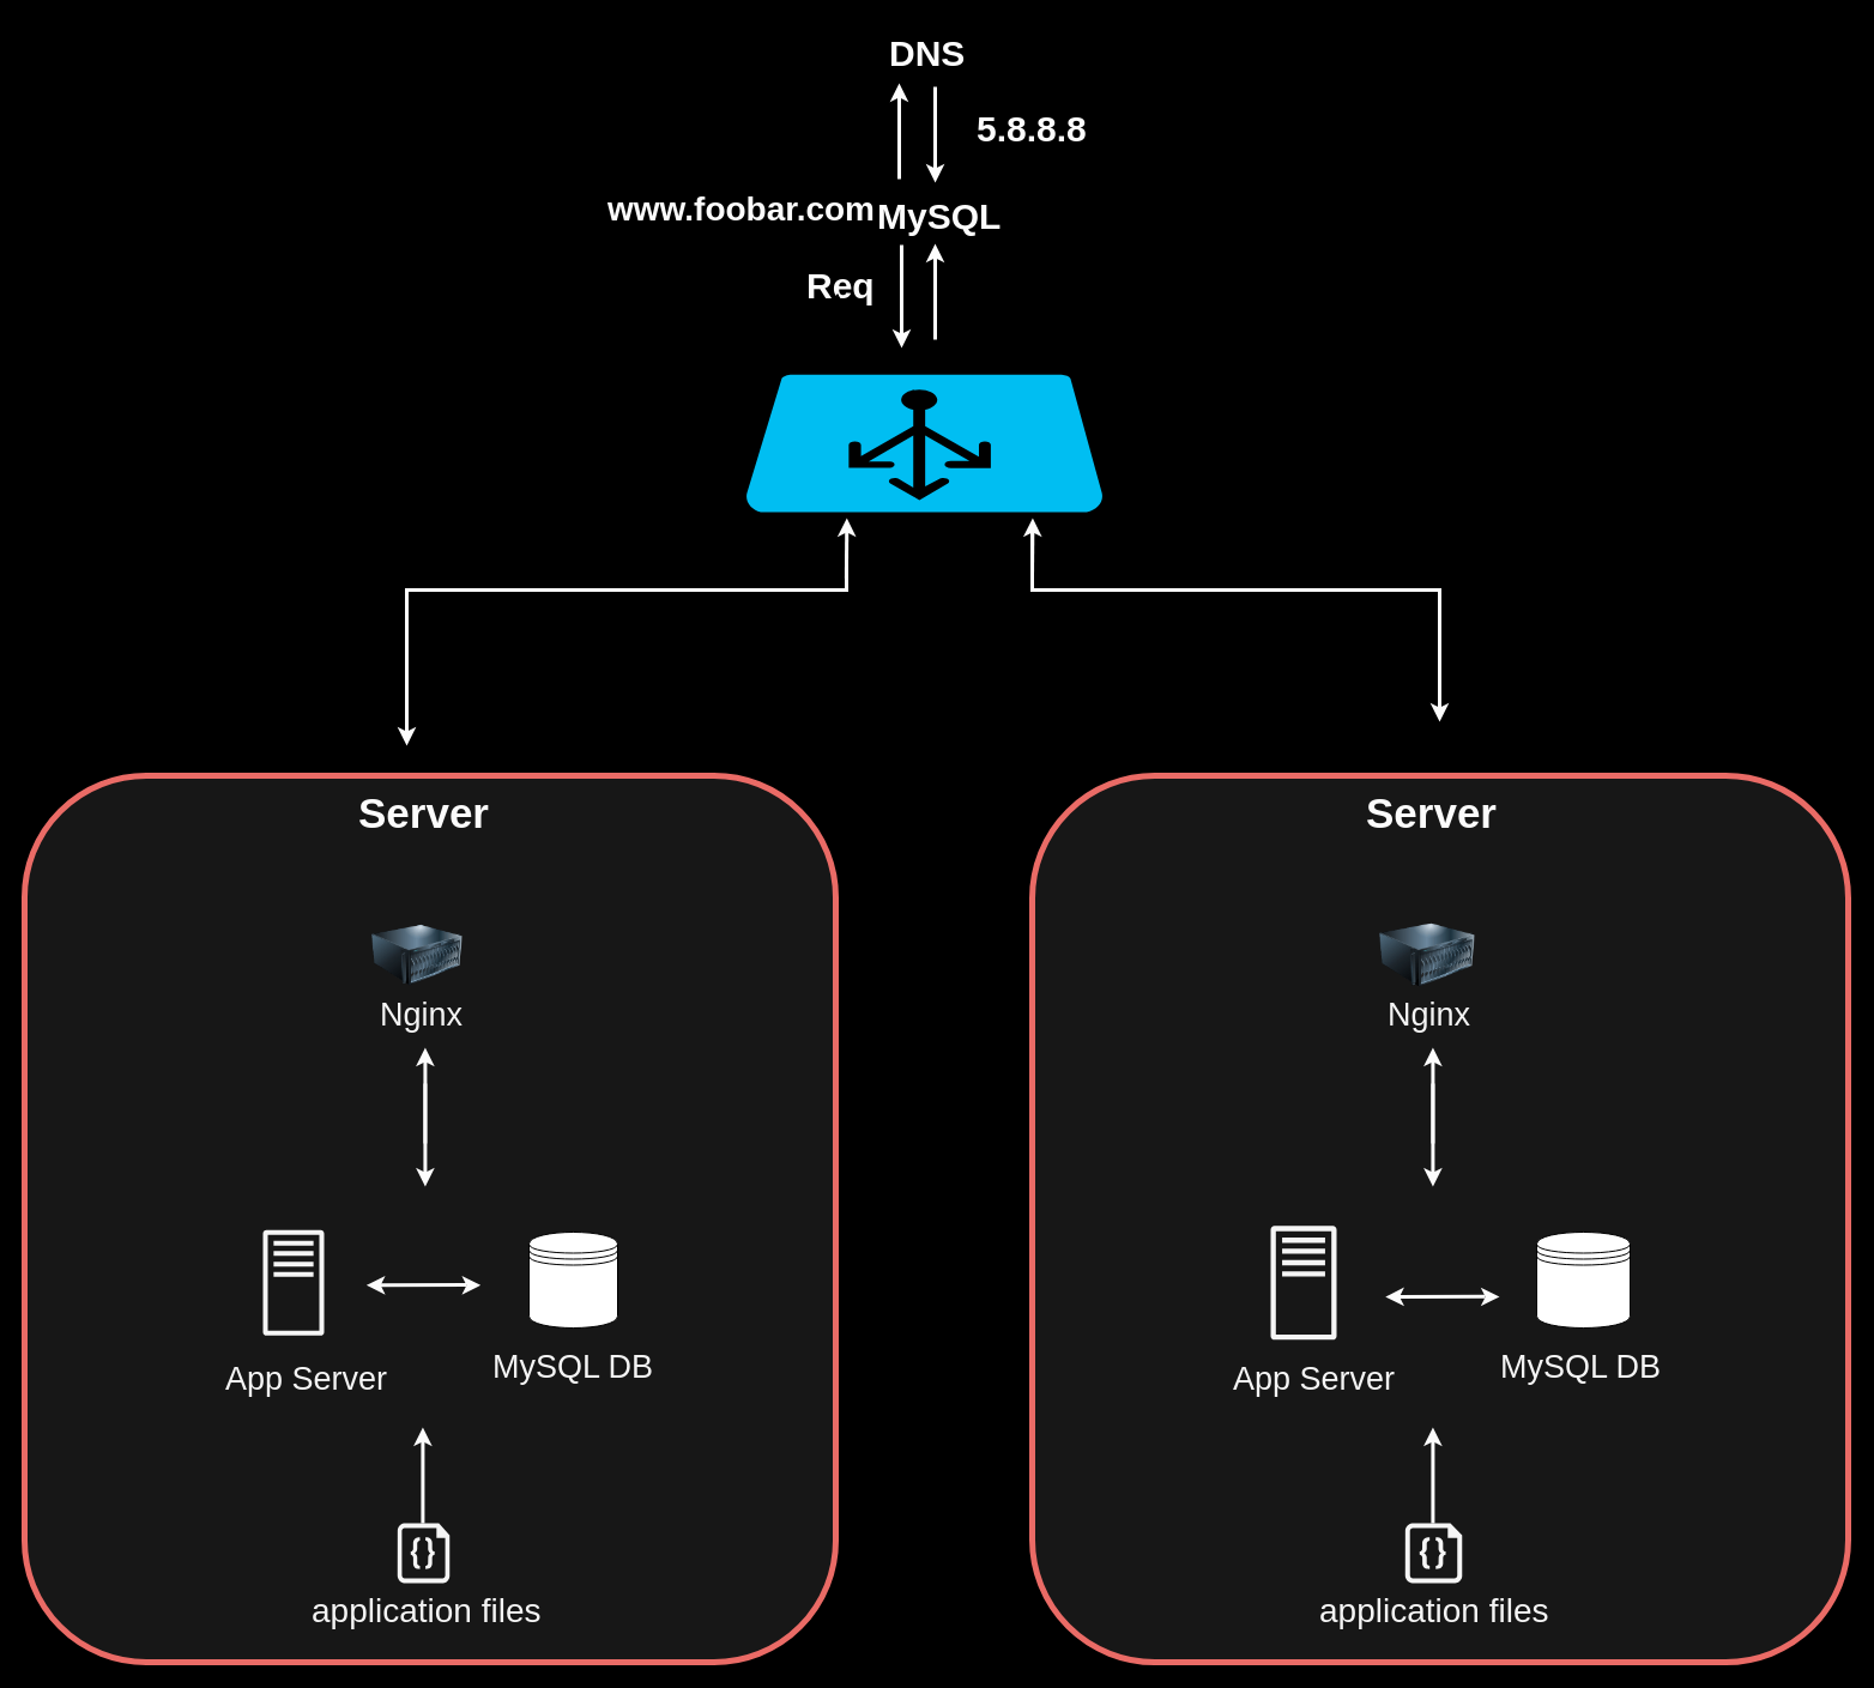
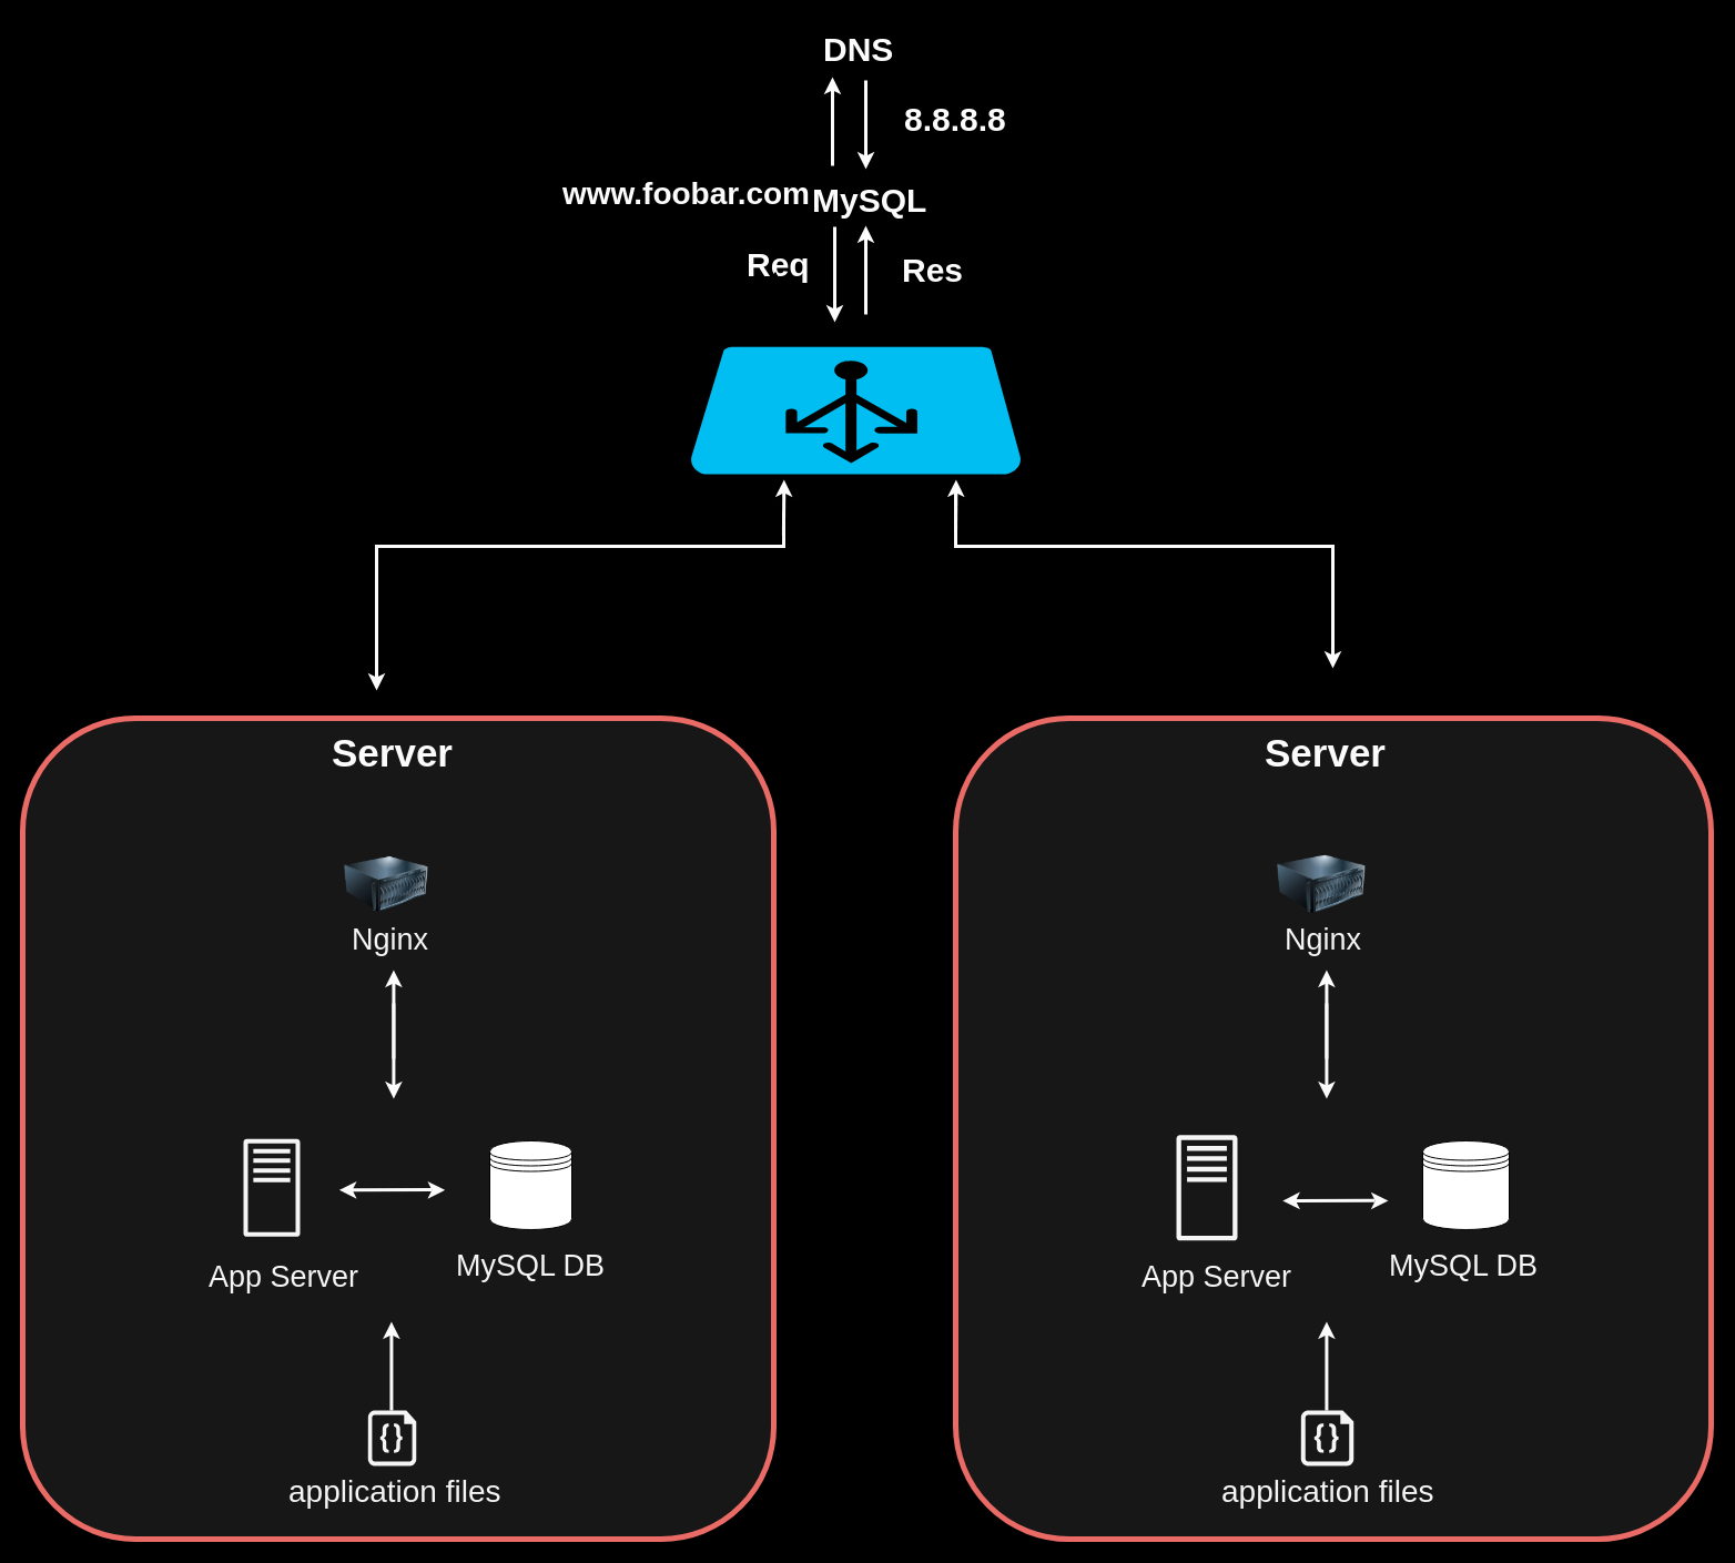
- <mxCell id="4" value="5.8.8.8" style="text;whiteSpace=wrap;fontColor=#FCFCFC;fontSize=30;fontStyle=1" vertex="1" parent="1"><mxGeometry x="813" y="83" width="110" height="30" as="geometry" /></mxCell>
+ <mxCell id="4" value="8.8.8.8" style="text;whiteSpace=wrap;fontColor=#FCFCFC;fontSize=30;fontStyle=1" vertex="1" parent="1"><mxGeometry x="813" y="83" width="110" height="30" as="geometry" /></mxCell>
+ <mxCell id="18" value="Res" style="text;whiteSpace=wrap;fontColor=#FCFCFC;fontSize=30;fontStyle=1" vertex="1" parent="1"><mxGeometry x="811" y="219" width="136" height="30" as="geometry" /></mxCell>
